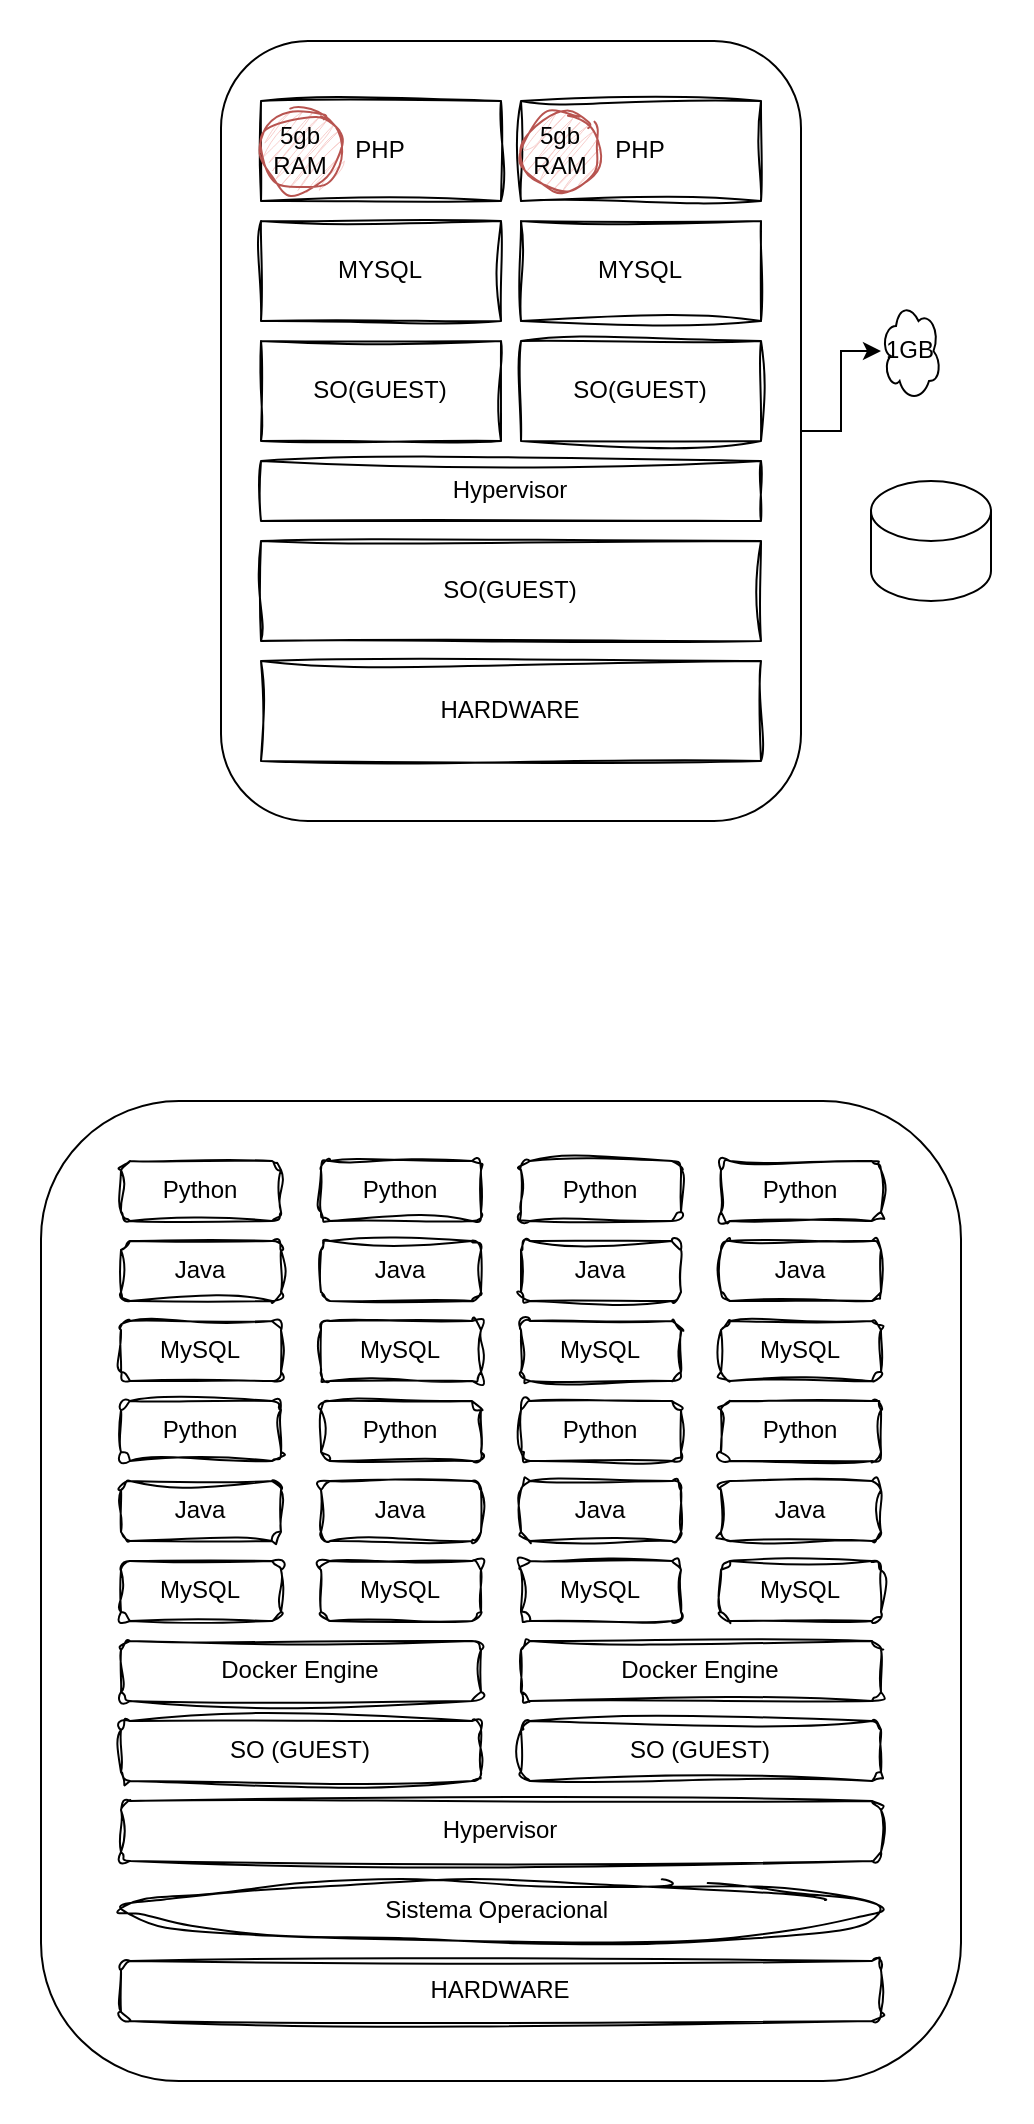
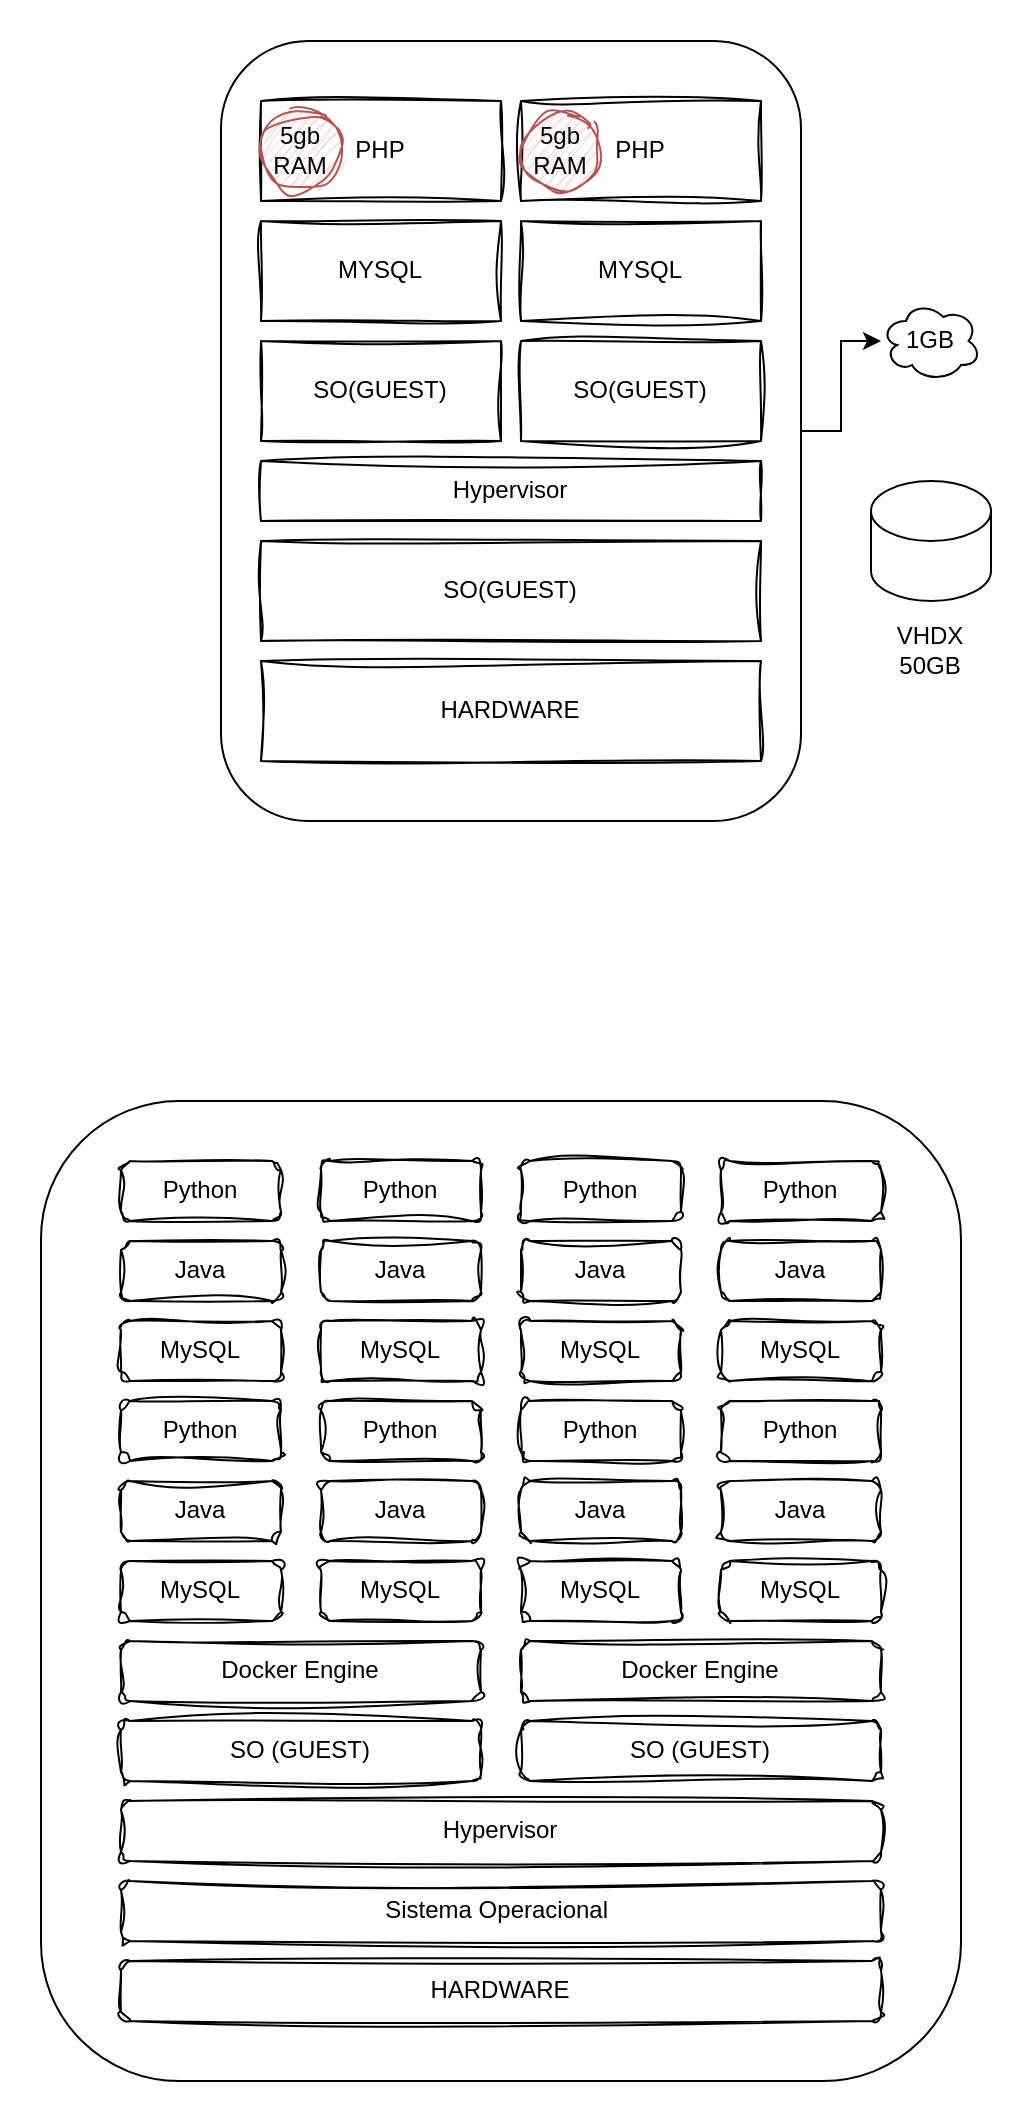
- <mxCell id="18" value="1GB" style="ellipse;shape=cloud;whiteSpace=wrap;html=1;rounded=1;" vertex="1" parent="2"><mxGeometry x="330" y="130" width="30" height="50" as="geometry" /></mxCell>
+ <mxCell id="18" value="1GB" style="ellipse;shape=cloud;whiteSpace=wrap;html=1;rounded=1;" vertex="1" parent="2"><mxGeometry x="330" y="130" width="50" height="40" as="geometry" /></mxCell>
+ <mxCell id="21" value="VHDX 50GB" style="text;html=1;strokeColor=none;fillColor=none;align=center;verticalAlign=middle;whiteSpace=wrap;rounded=0;" vertex="1" parent="2"><mxGeometry x="325" y="290" width="60" height="30" as="geometry" /></mxCell>
- <mxCell id="45" value="Sistema Operacional&amp;nbsp;" style="ellipse;whiteSpace=wrap;html=1;sketch=1;curveFitting=1;jiggle=2;" vertex="1" parent="22"><mxGeometry x="40" y="390" width="380" height="30" as="geometry" /></mxCell>
+ <mxCell id="45" value="Sistema Operacional&amp;nbsp;" style="rounded=1;whiteSpace=wrap;html=1;sketch=1;curveFitting=1;jiggle=2;" vertex="1" parent="22"><mxGeometry x="40" y="390" width="380" height="30" as="geometry" /></mxCell>
